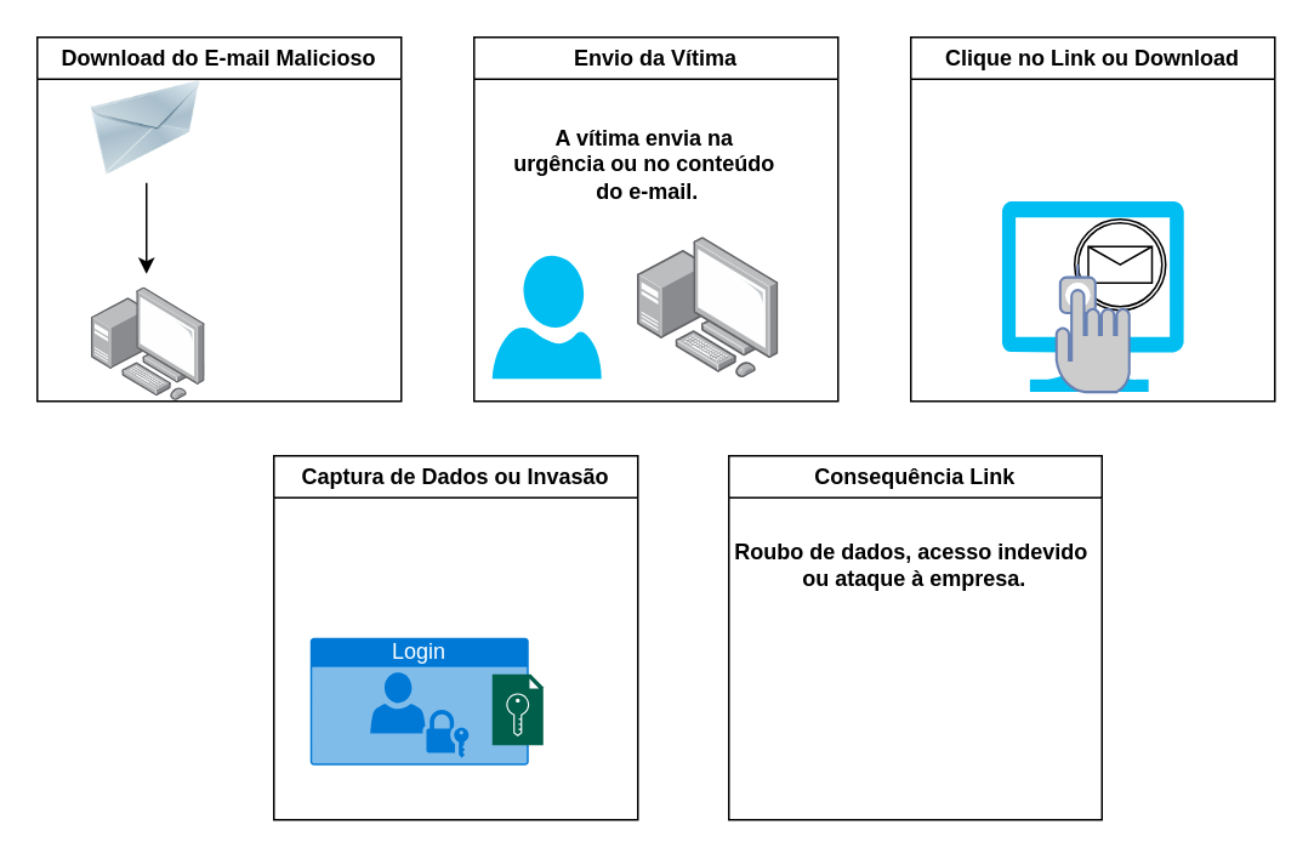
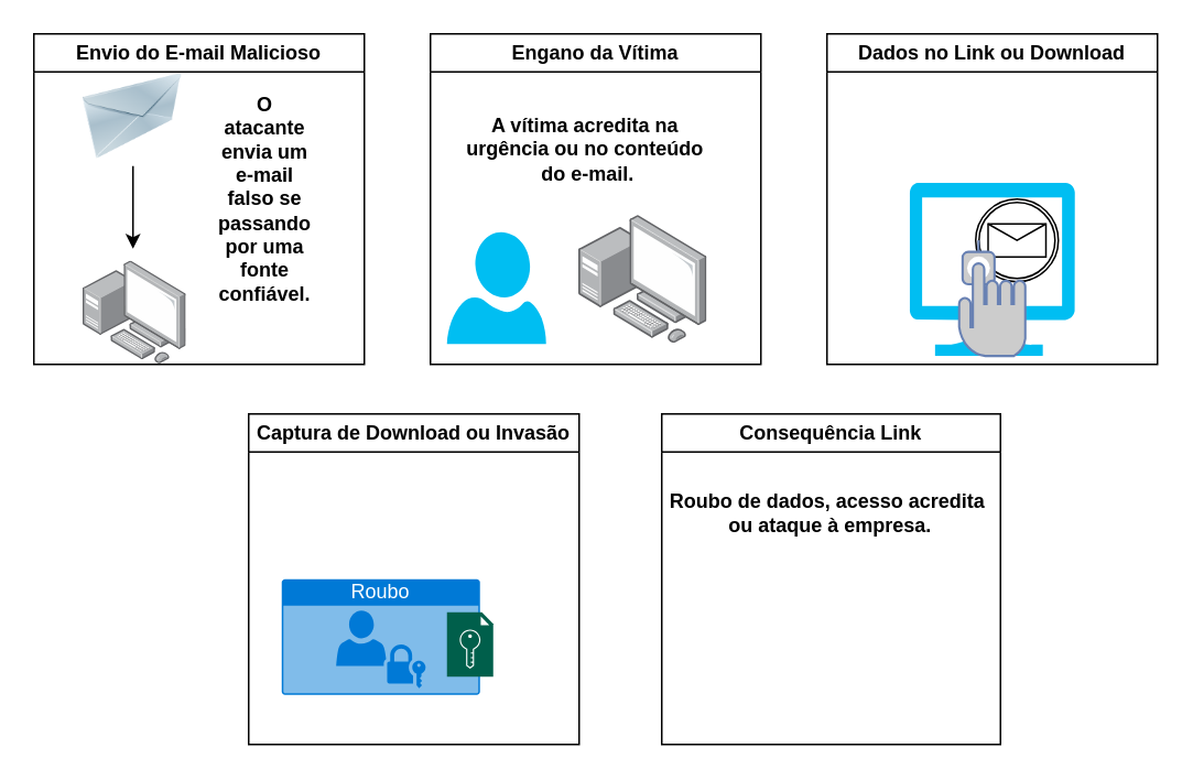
- <mxCell id="2" value="Download do E-mail Malicioso" style="swimlane;whiteSpace=wrap;html=1;" vertex="1" parent="1"><mxGeometry x="20" y="20" width="200" height="200" as="geometry" /></mxCell>
+ <mxCell id="2" value="Envio do E-mail Malicioso" style="swimlane;whiteSpace=wrap;html=1;" vertex="1" parent="1"><mxGeometry x="20" y="20" width="200" height="200" as="geometry" /></mxCell>
- <mxCell id="6" value="Envio da Vítima" style="swimlane;whiteSpace=wrap;html=1;" vertex="1" parent="1"><mxGeometry x="260" y="20" width="200" height="200" as="geometry" /></mxCell>
+ <mxCell id="6" value="Engano da Vítima" style="swimlane;whiteSpace=wrap;html=1;" vertex="1" parent="1"><mxGeometry x="260" y="20" width="200" height="200" as="geometry" /></mxCell>
- <mxCell id="11" value="Clique no Link ou Download" style="swimlane;whiteSpace=wrap;html=1;" vertex="1" parent="1"><mxGeometry x="500" y="20" width="200" height="200" as="geometry" /></mxCell>
+ <mxCell id="11" value="Dados no Link ou Download" style="swimlane;whiteSpace=wrap;html=1;" vertex="1" parent="1"><mxGeometry x="500" y="20" width="200" height="200" as="geometry" /></mxCell>
- <mxCell id="10" value="&lt;b&gt;A vítima envia na&amp;nbsp;&lt;/b&gt;&lt;div&gt;&lt;b&gt;urgência ou no conteúdo&amp;nbsp;&lt;/b&gt;&lt;/div&gt;&lt;div&gt;&lt;b&gt;do e-mail.&lt;/b&gt;&lt;/div&gt;" style="text;html=1;align=center;verticalAlign=middle;resizable=0;points=[];autosize=1;strokeColor=none;fillColor=none;" vertex="1" parent="6"><mxGeometry x="10.0" y="40" width="170" height="60" as="geometry" /></mxCell>
+ <mxCell id="10" value="&lt;b&gt;A vítima acredita na&amp;nbsp;&lt;/b&gt;&lt;div&gt;&lt;b&gt;urgência ou no conteúdo&amp;nbsp;&lt;/b&gt;&lt;/div&gt;&lt;div&gt;&lt;b&gt;do e-mail.&lt;/b&gt;&lt;/div&gt;" style="text;html=1;align=center;verticalAlign=middle;resizable=0;points=[];autosize=1;strokeColor=none;fillColor=none;" vertex="1" parent="6"><mxGeometry x="10.0" y="40" width="170" height="60" as="geometry" /></mxCell>
+ <mxCell id="5" value="&lt;b&gt;O atacante envia um e-mail falso se passando por uma fonte confiável.&lt;/b&gt;" style="text;html=1;align=center;verticalAlign=middle;whiteSpace=wrap;rounded=0;" vertex="1" parent="2"><mxGeometry x="110" y="85" width="60" height="30" as="geometry" /></mxCell>
- <mxCell id="15" value="Captura de Dados ou Invasão" style="swimlane;whiteSpace=wrap;html=1;" vertex="1" parent="1"><mxGeometry x="150" y="250" width="200" height="200" as="geometry" /></mxCell>
+ <mxCell id="15" value="Captura de Download ou Invasão" style="swimlane;whiteSpace=wrap;html=1;" vertex="1" parent="1"><mxGeometry x="150" y="250" width="200" height="200" as="geometry" /></mxCell>
- <mxCell id="20" value="&lt;b&gt;Roubo de dados, acesso indevido&lt;/b&gt;&lt;div&gt;&lt;b&gt;&amp;nbsp;&lt;/b&gt;&lt;b style=&quot;background-color: transparent; color: light-dark(rgb(0, 0, 0), rgb(255, 255, 255));&quot;&gt;ou ataque à empresa.&lt;/b&gt;&lt;/div&gt;" style="text;html=1;align=center;verticalAlign=middle;resizable=0;points=[];autosize=1;strokeColor=none;fillColor=none;" vertex="1" parent="18"><mxGeometry x="-5" y="40" width="210" height="40" as="geometry" /></mxCell>
+ <mxCell id="20" value="&lt;b&gt;Roubo de dados, acesso acredita&lt;/b&gt;&lt;div&gt;&lt;b&gt;&amp;nbsp;&lt;/b&gt;&lt;b style=&quot;background-color: transparent; color: light-dark(rgb(0, 0, 0), rgb(255, 255, 255));&quot;&gt;ou ataque à empresa.&lt;/b&gt;&lt;/div&gt;" style="text;html=1;align=center;verticalAlign=middle;resizable=0;points=[];autosize=1;strokeColor=none;fillColor=none;" vertex="1" parent="18"><mxGeometry x="-5" y="40" width="210" height="40" as="geometry" /></mxCell>
- <mxCell id="16" value="Login" style="html=1;whiteSpace=wrap;strokeColor=none;fillColor=#0079D6;labelPosition=center;verticalLabelPosition=middle;verticalAlign=top;align=center;fontSize=12;outlineConnect=0;spacingTop=-6;fontColor=#FFFFFF;sketch=0;shape=mxgraph.sitemap.login;" vertex="1" parent="15"><mxGeometry x="20" y="100" width="120" height="70" as="geometry" /></mxCell>
+ <mxCell id="16" value="Roubo" style="html=1;whiteSpace=wrap;strokeColor=none;fillColor=#0079D6;labelPosition=center;verticalLabelPosition=middle;verticalAlign=top;align=center;fontSize=12;outlineConnect=0;spacingTop=-6;fontColor=#FFFFFF;sketch=0;shape=mxgraph.sitemap.login;" vertex="1" parent="15"><mxGeometry x="20" y="100" width="120" height="70" as="geometry" /></mxCell>
